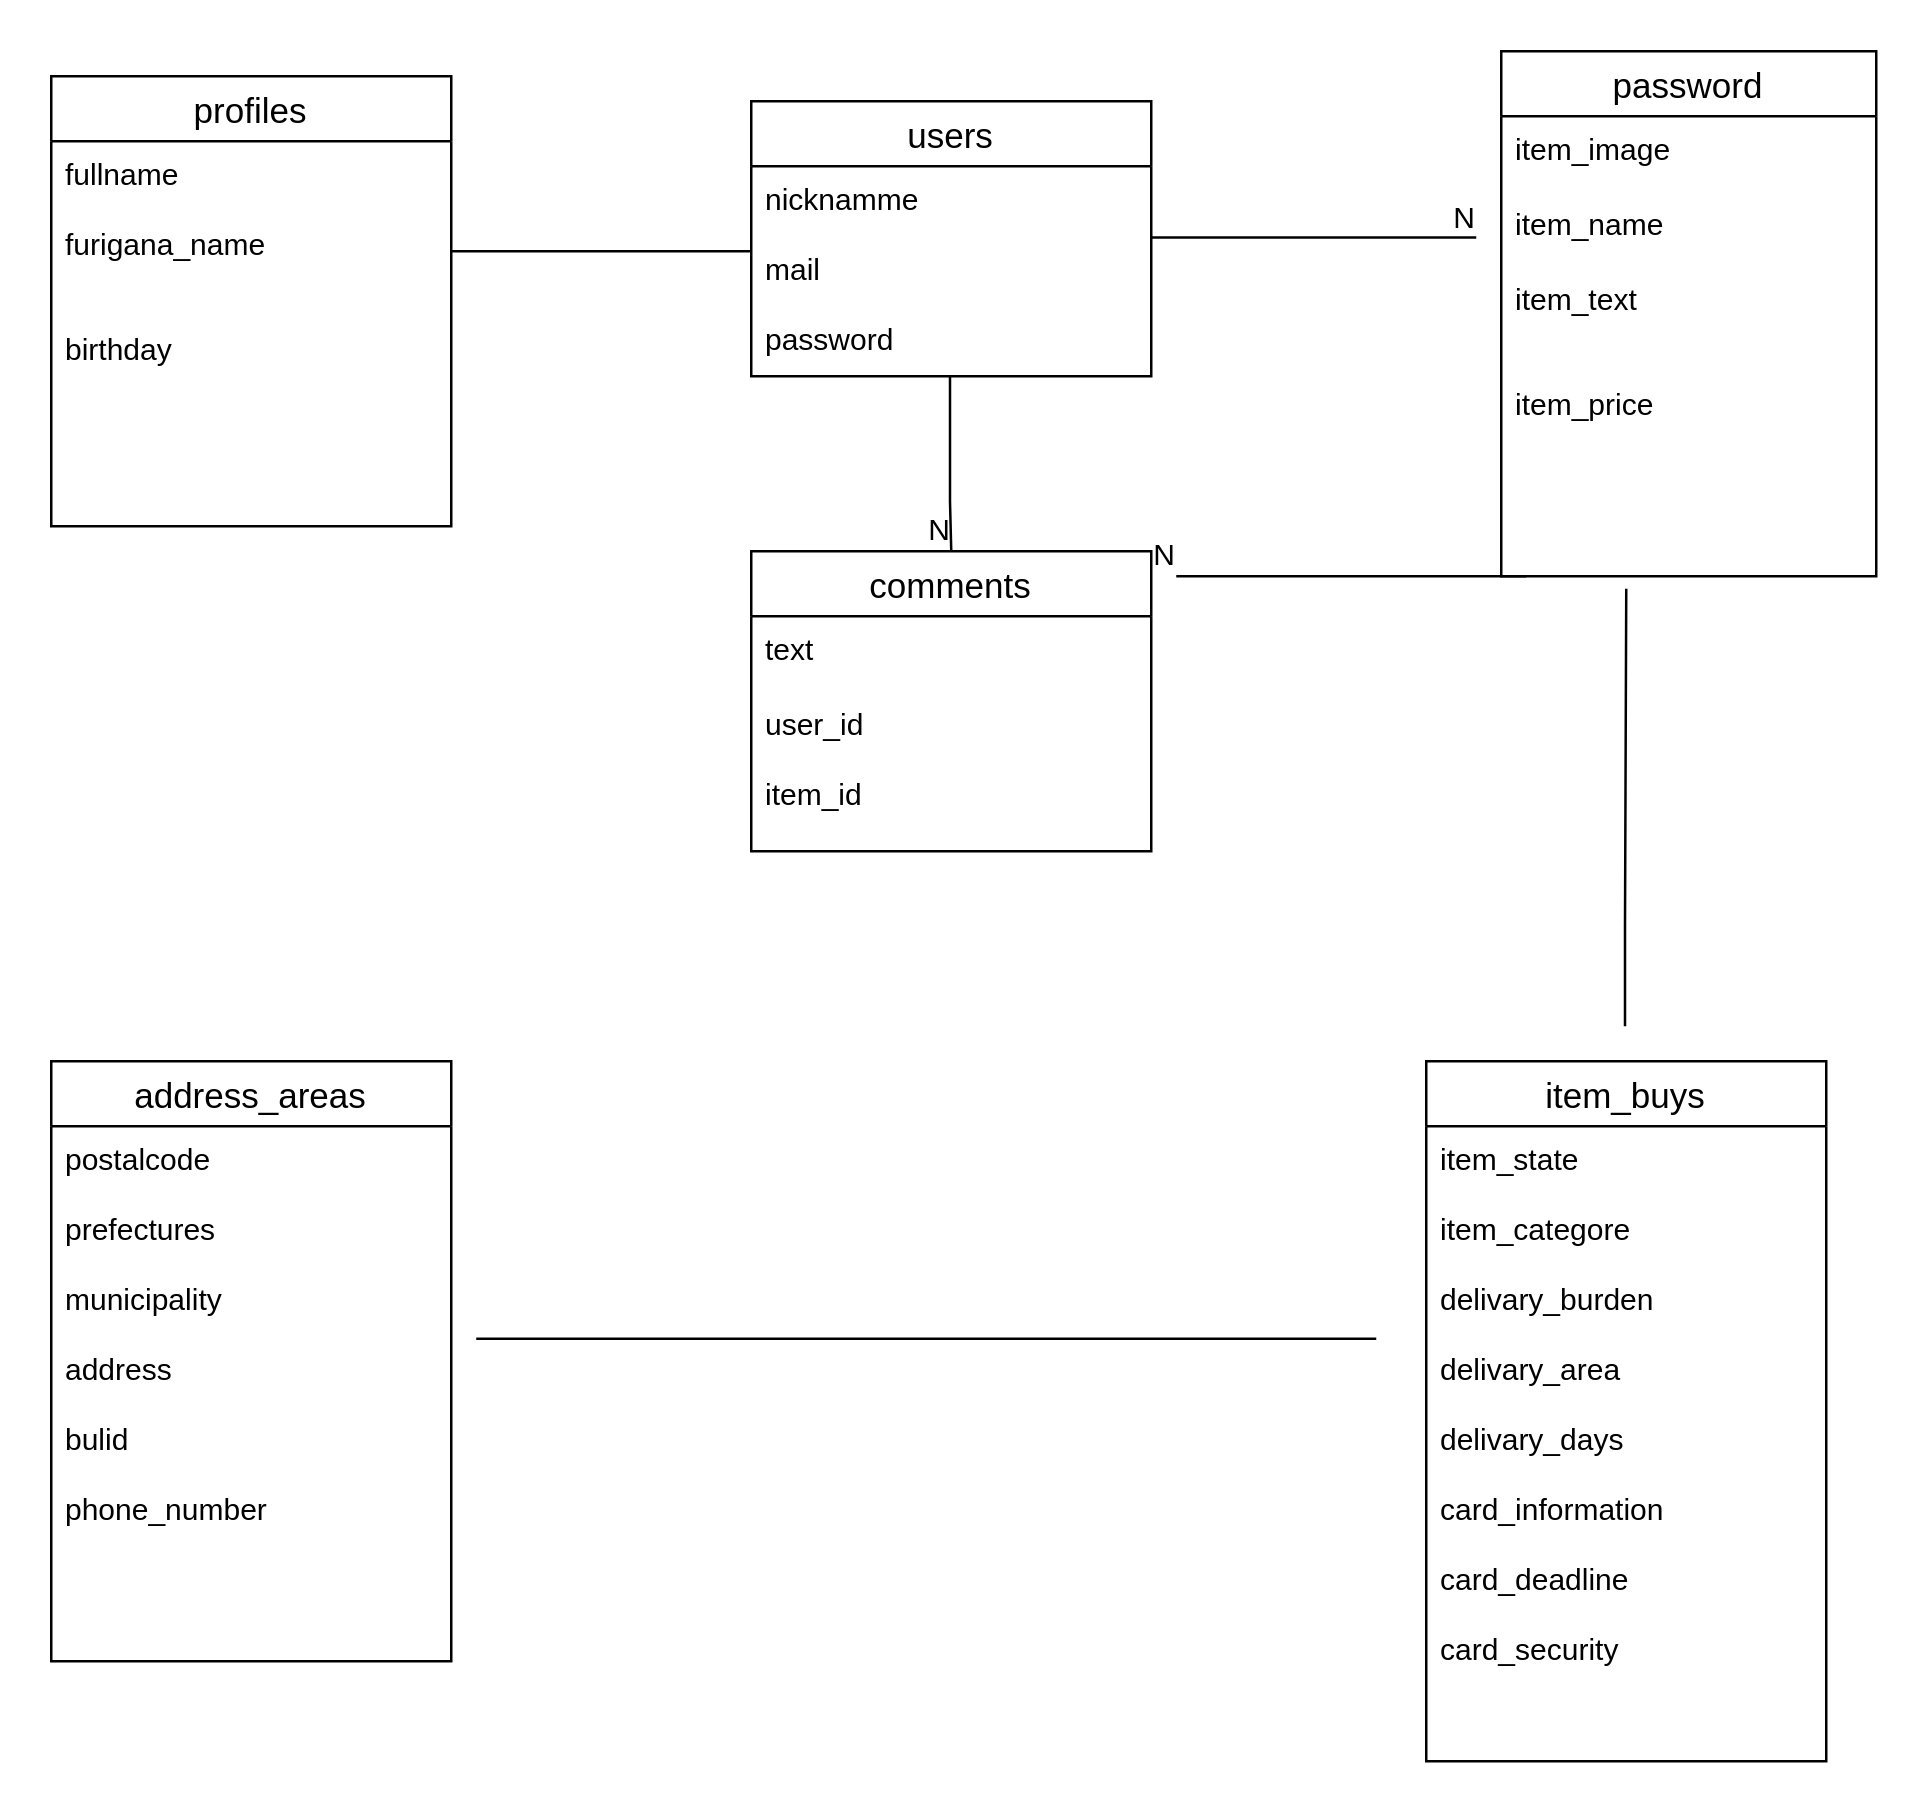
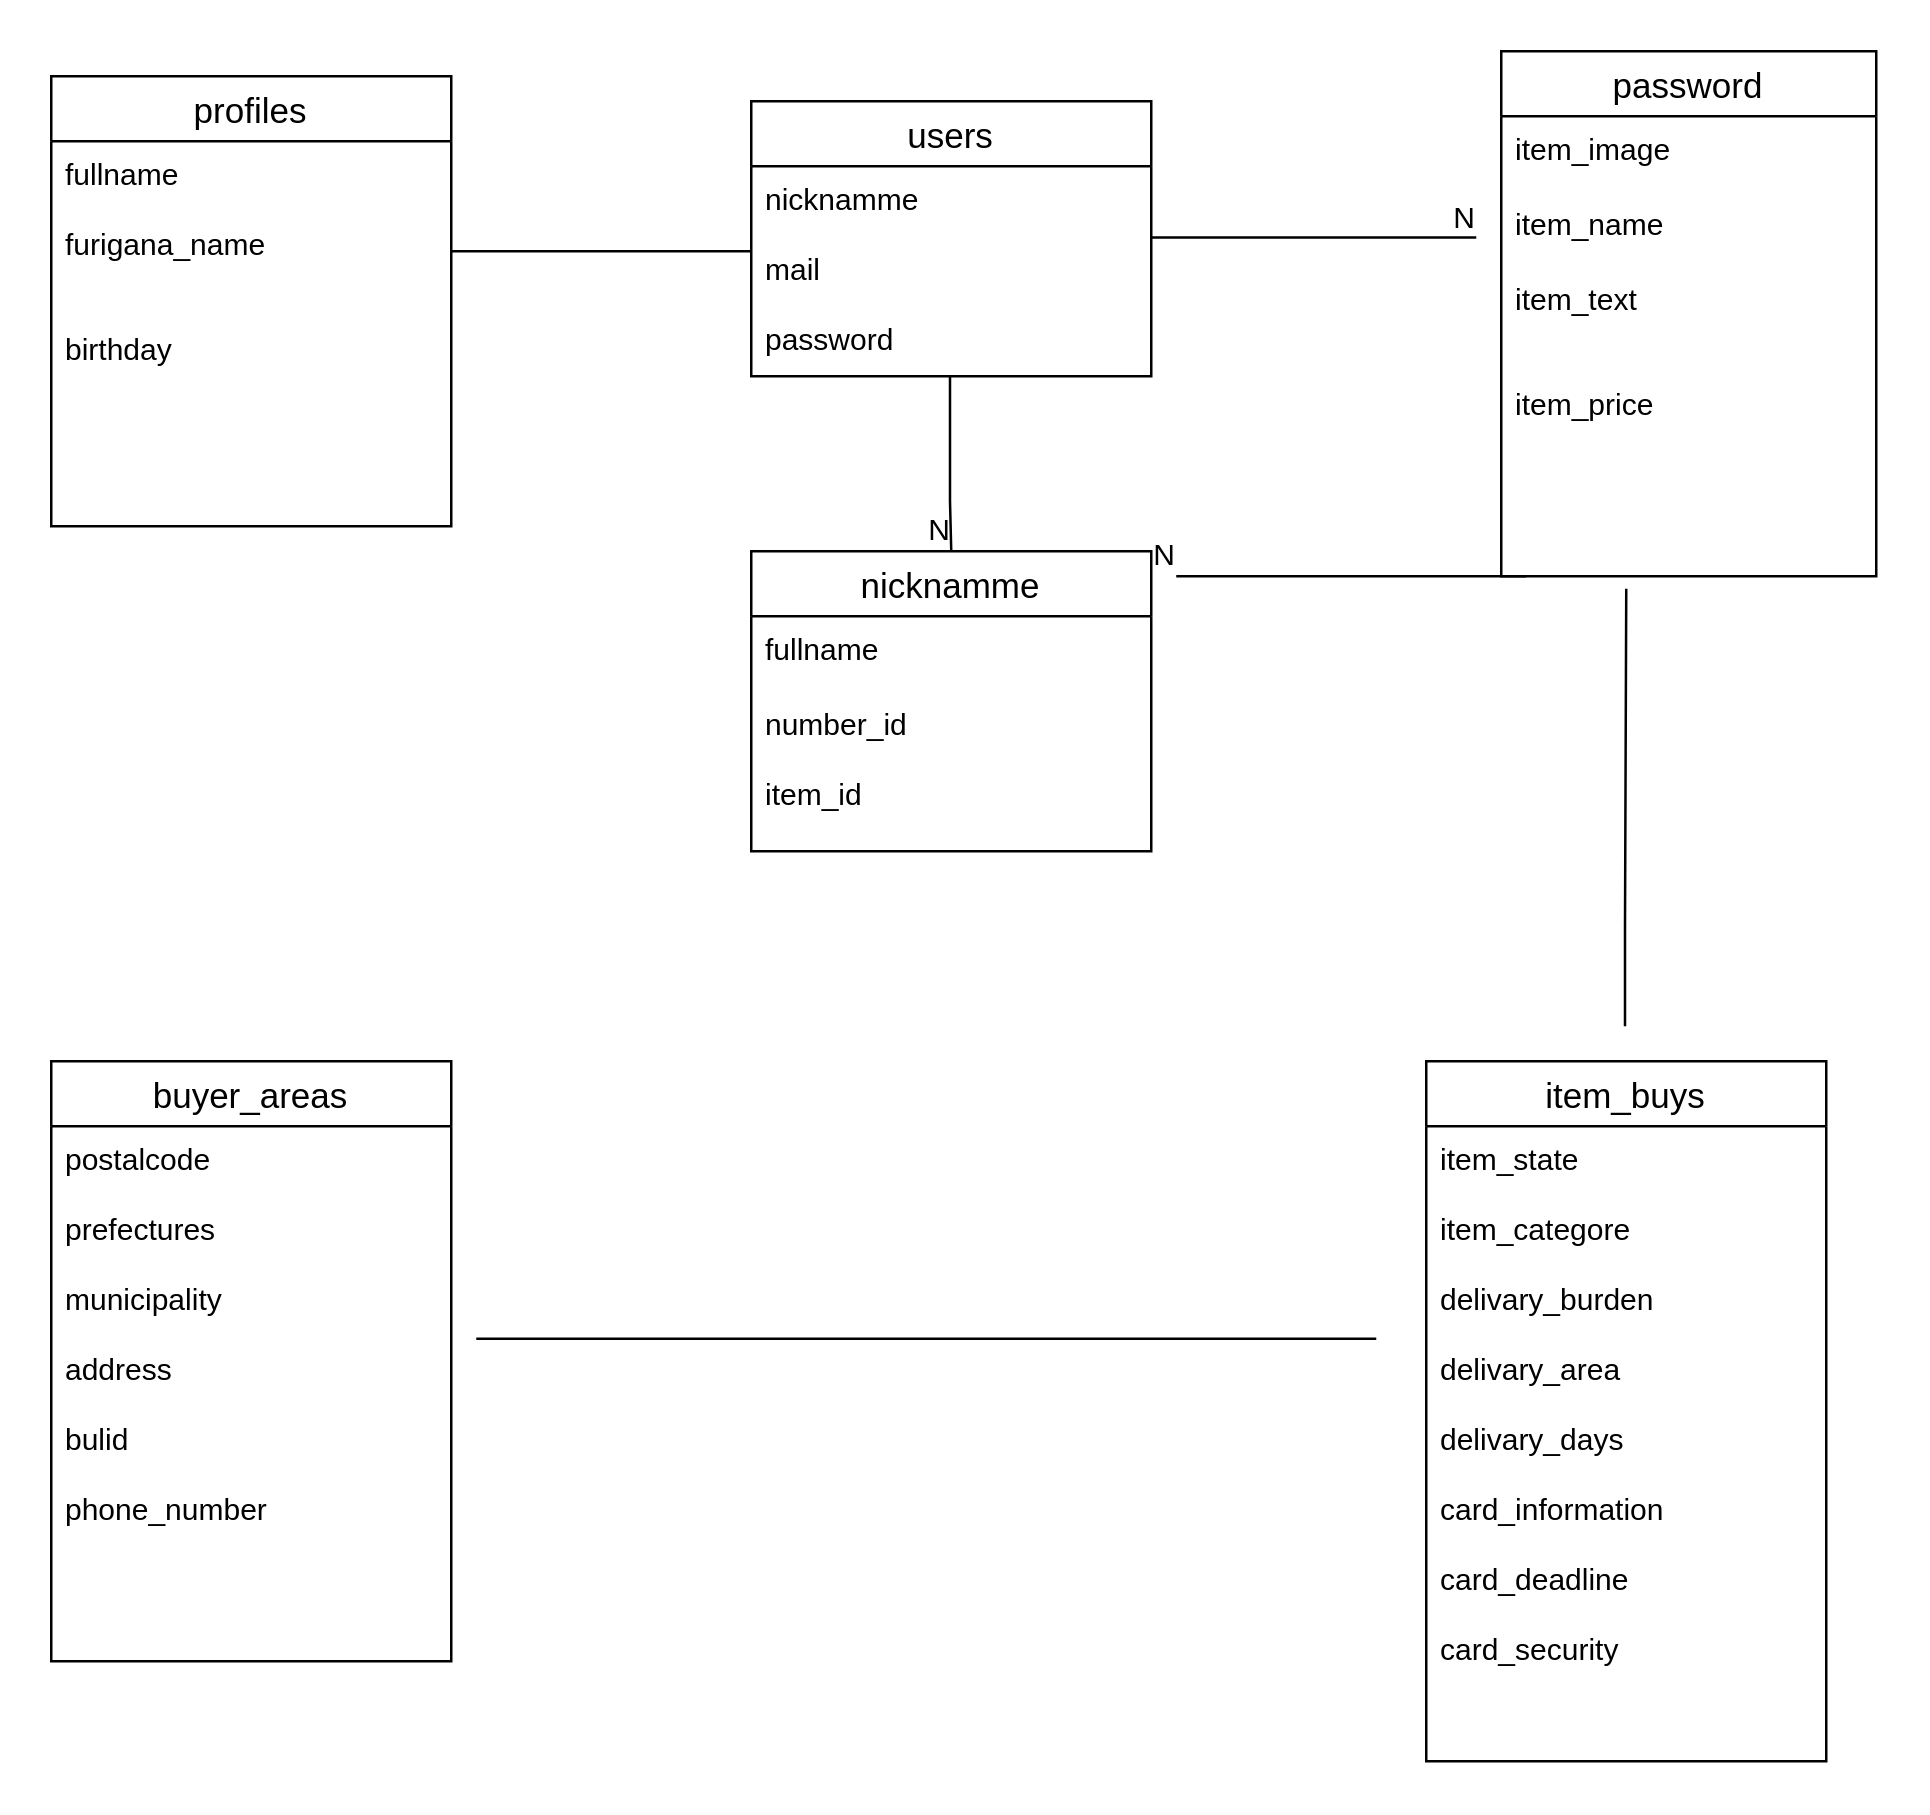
- <mxCell id="13" value="comments" style="swimlane;fontStyle=0;childLayout=stackLayout;horizontal=1;startSize=26;horizontalStack=0;resizeParent=1;resizeParentMax=0;resizeLast=0;collapsible=1;marginBottom=0;align=center;fontSize=14;" vertex="1" parent="1"><mxGeometry x="300" y="220" width="160" height="120" as="geometry" /></mxCell>
+ <mxCell id="13" value="nicknamme" style="swimlane;fontStyle=0;childLayout=stackLayout;horizontal=1;startSize=26;horizontalStack=0;resizeParent=1;resizeParentMax=0;resizeLast=0;collapsible=1;marginBottom=0;align=center;fontSize=14;" vertex="1" parent="1"><mxGeometry x="300" y="220" width="160" height="120" as="geometry" /></mxCell>
- <mxCell id="14" value="text" style="text;strokeColor=none;fillColor=none;spacingLeft=4;spacingRight=4;overflow=hidden;rotatable=0;points=[[0,0.5],[1,0.5]];portConstraint=eastwest;fontSize=12;" vertex="1" parent="13"><mxGeometry y="26" width="160" height="30" as="geometry" /></mxCell>
+ <mxCell id="14" value="fullname" style="text;strokeColor=none;fillColor=none;spacingLeft=4;spacingRight=4;overflow=hidden;rotatable=0;points=[[0,0.5],[1,0.5]];portConstraint=eastwest;fontSize=12;" vertex="1" parent="13"><mxGeometry y="26" width="160" height="30" as="geometry" /></mxCell>
- <mxCell id="15" value="user_id&#10;&#10;item_id" style="text;strokeColor=none;fillColor=none;spacingLeft=4;spacingRight=4;overflow=hidden;rotatable=0;points=[[0,0.5],[1,0.5]];portConstraint=eastwest;fontSize=12;" vertex="1" parent="13"><mxGeometry y="56" width="160" height="64" as="geometry" /></mxCell>
+ <mxCell id="15" value="number_id&#10;&#10;item_id" style="text;strokeColor=none;fillColor=none;spacingLeft=4;spacingRight=4;overflow=hidden;rotatable=0;points=[[0,0.5],[1,0.5]];portConstraint=eastwest;fontSize=12;" vertex="1" parent="13"><mxGeometry y="56" width="160" height="64" as="geometry" /></mxCell>
- <mxCell id="20" value="address_areas" style="swimlane;fontStyle=0;childLayout=stackLayout;horizontal=1;startSize=26;horizontalStack=0;resizeParent=1;resizeParentMax=0;resizeLast=0;collapsible=1;marginBottom=0;align=center;fontSize=14;" vertex="1" parent="1"><mxGeometry x="20" y="424" width="160" height="240" as="geometry" /></mxCell>
+ <mxCell id="20" value="buyer_areas" style="swimlane;fontStyle=0;childLayout=stackLayout;horizontal=1;startSize=26;horizontalStack=0;resizeParent=1;resizeParentMax=0;resizeLast=0;collapsible=1;marginBottom=0;align=center;fontSize=14;" vertex="1" parent="1"><mxGeometry x="20" y="424" width="160" height="240" as="geometry" /></mxCell>
